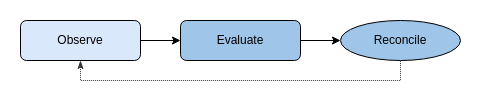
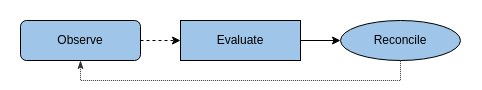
- <mxCell id="4" value="Observe" style="rounded=1;whiteSpace=wrap;html=1;fillColor=#dae8fc;" vertex="1" parent="1"><mxGeometry x="20" y="20" width="120" height="40" as="geometry" /></mxCell>
+ <mxCell id="4" value="Observe" style="rounded=1;whiteSpace=wrap;html=1;fillColor=#9FC5E8;" vertex="1" parent="1"><mxGeometry x="20" y="20" width="120" height="40" as="geometry" /></mxCell>
- <mxCell id="2" value="" style="edgeStyle=orthogonalEdgeStyle;rounded=0;orthogonalLoop=1;jettySize=auto;html=1;" edge="1" parent="1" source="4" target="6"><mxGeometry relative="1" as="geometry" /></mxCell>
+ <mxCell id="2" value="" style="edgeStyle=orthogonalEdgeStyle;rounded=0;orthogonalLoop=1;jettySize=auto;html=1;dashed=1;" edge="1" parent="1" source="4" target="6"><mxGeometry relative="1" as="geometry" /></mxCell>
- <mxCell id="6" value="Evaluate" style="rounded=1;whiteSpace=wrap;html=1;fillColor=#9FC5E8;" vertex="1" parent="1"><mxGeometry x="180" y="20" width="120" height="40" as="geometry" /></mxCell>
+ <mxCell id="6" value="Evaluate" style="whiteSpace=wrap;html=1;fillColor=#9FC5E8;rounded=0;" vertex="1" parent="1"><mxGeometry x="180" y="20" width="120" height="40" as="geometry" /></mxCell>
